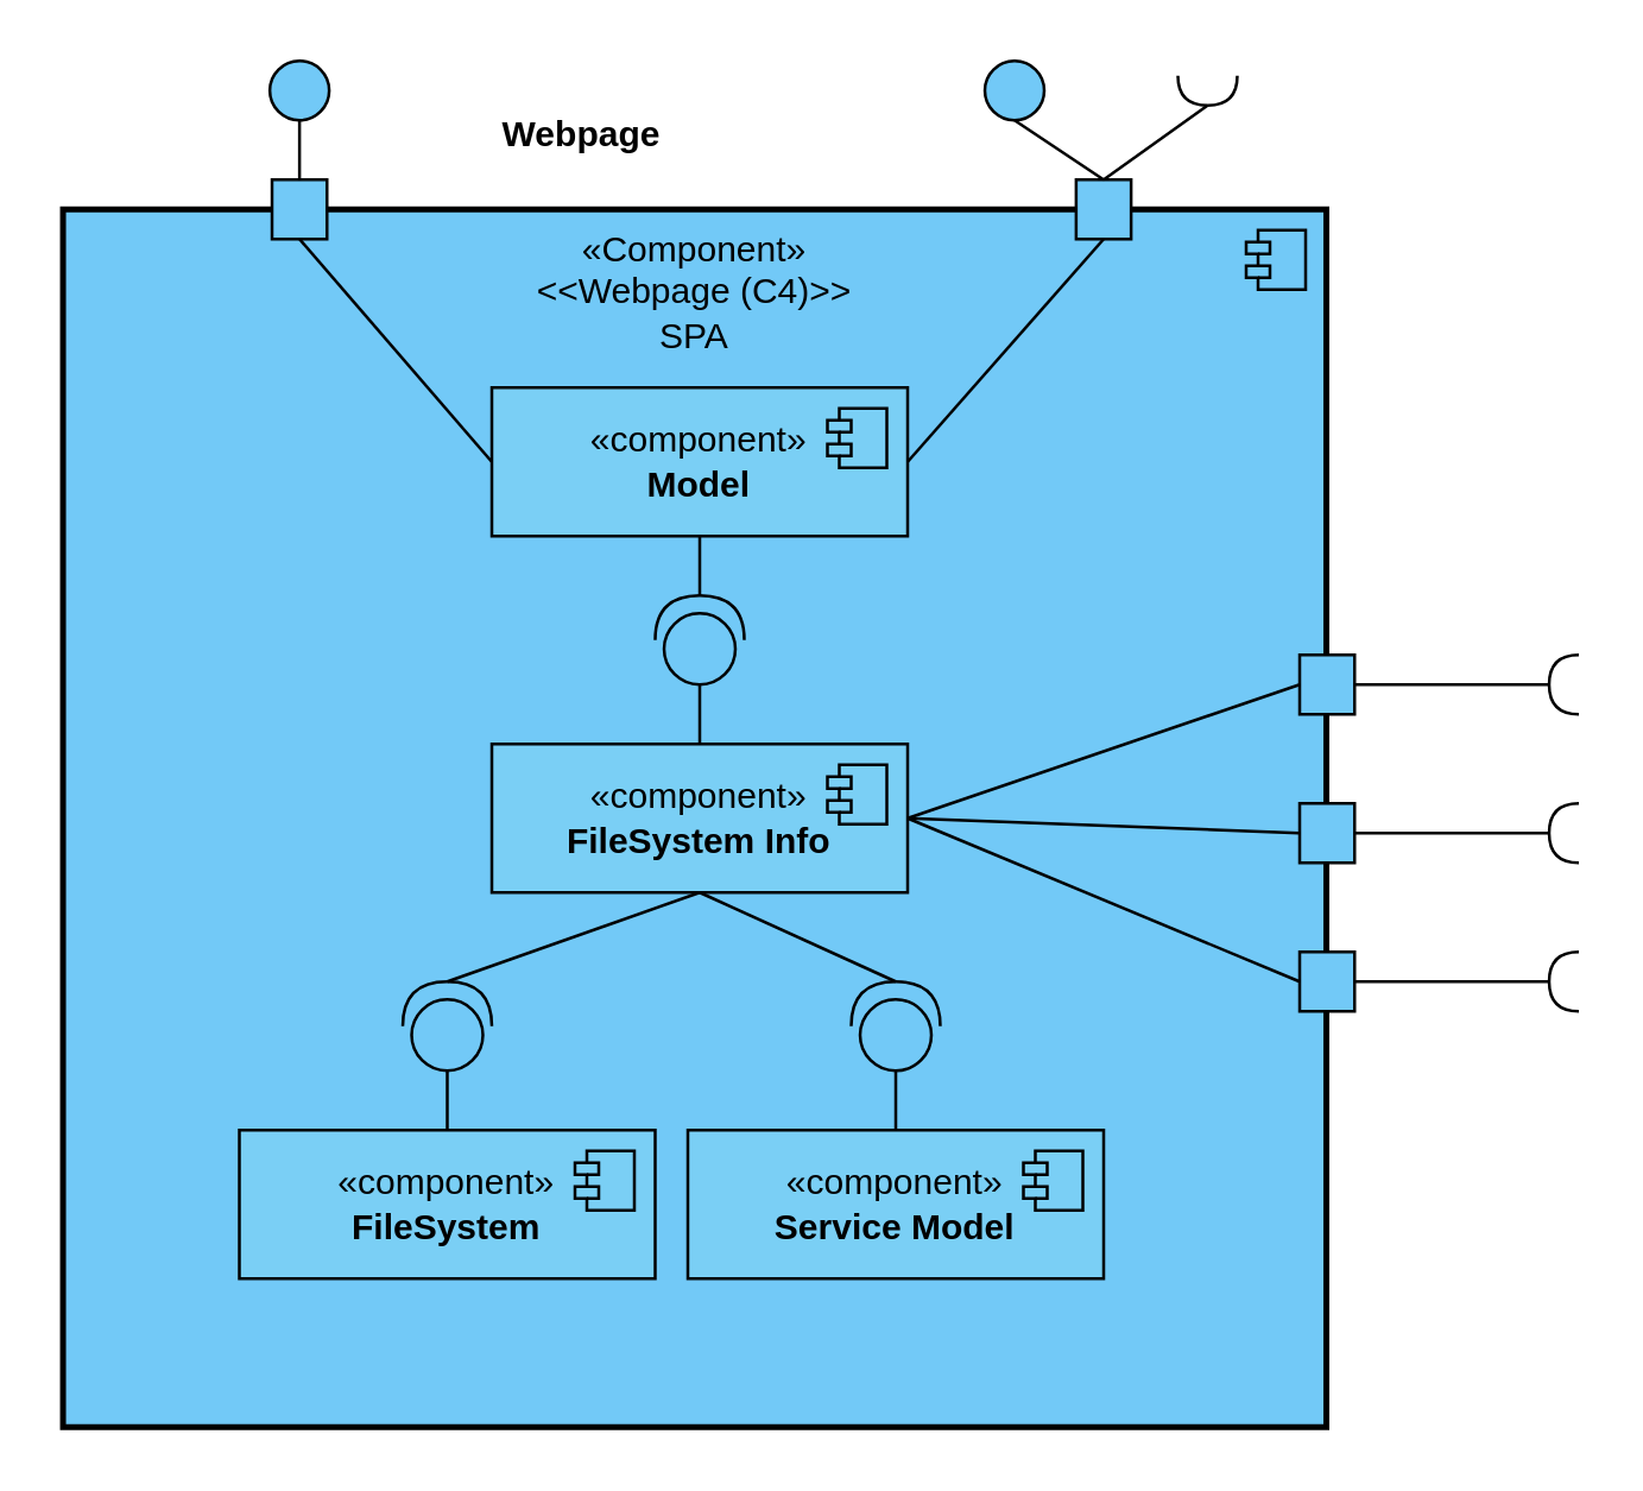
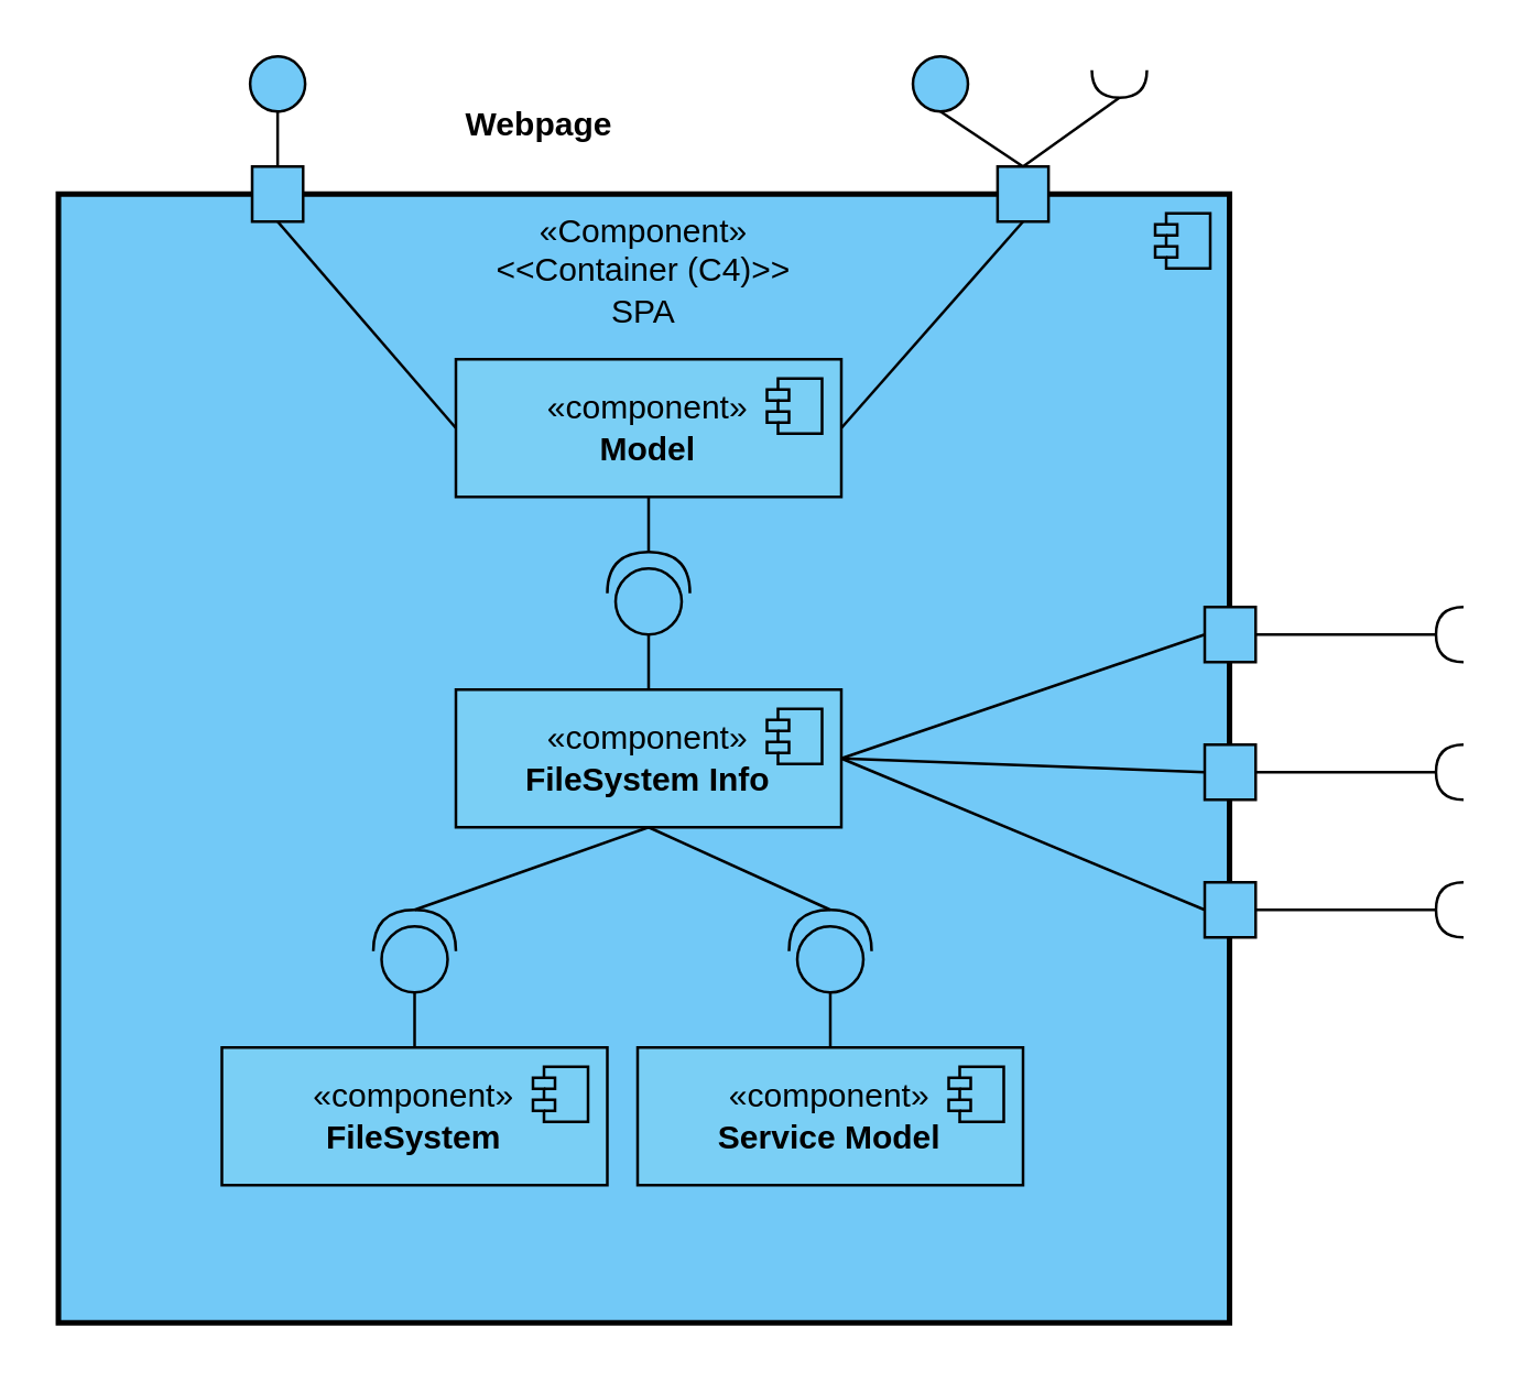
- <mxCell id="2" value="«Component»&lt;br&gt;&amp;lt;&amp;lt;Webpage (C4)&amp;gt;&amp;gt;&lt;br&gt;SPA" style="html=1;dropTarget=0;whiteSpace=wrap;verticalAlign=top;fillColor=#72C9F7;strokeColor=#000000;strokeWidth=2;" parent="1" vertex="1"><mxGeometry x="20.62" y="70" width="425.38" height="410" as="geometry" /></mxCell>
+ <mxCell id="2" value="«Component»&lt;br&gt;&amp;lt;&amp;lt;Container (C4)&amp;gt;&amp;gt;&lt;br&gt;SPA" style="html=1;dropTarget=0;whiteSpace=wrap;verticalAlign=top;fillColor=#72C9F7;strokeColor=#000000;strokeWidth=2;" parent="1" vertex="1"><mxGeometry x="20.62" y="70" width="425.38" height="410" as="geometry" /></mxCell>
